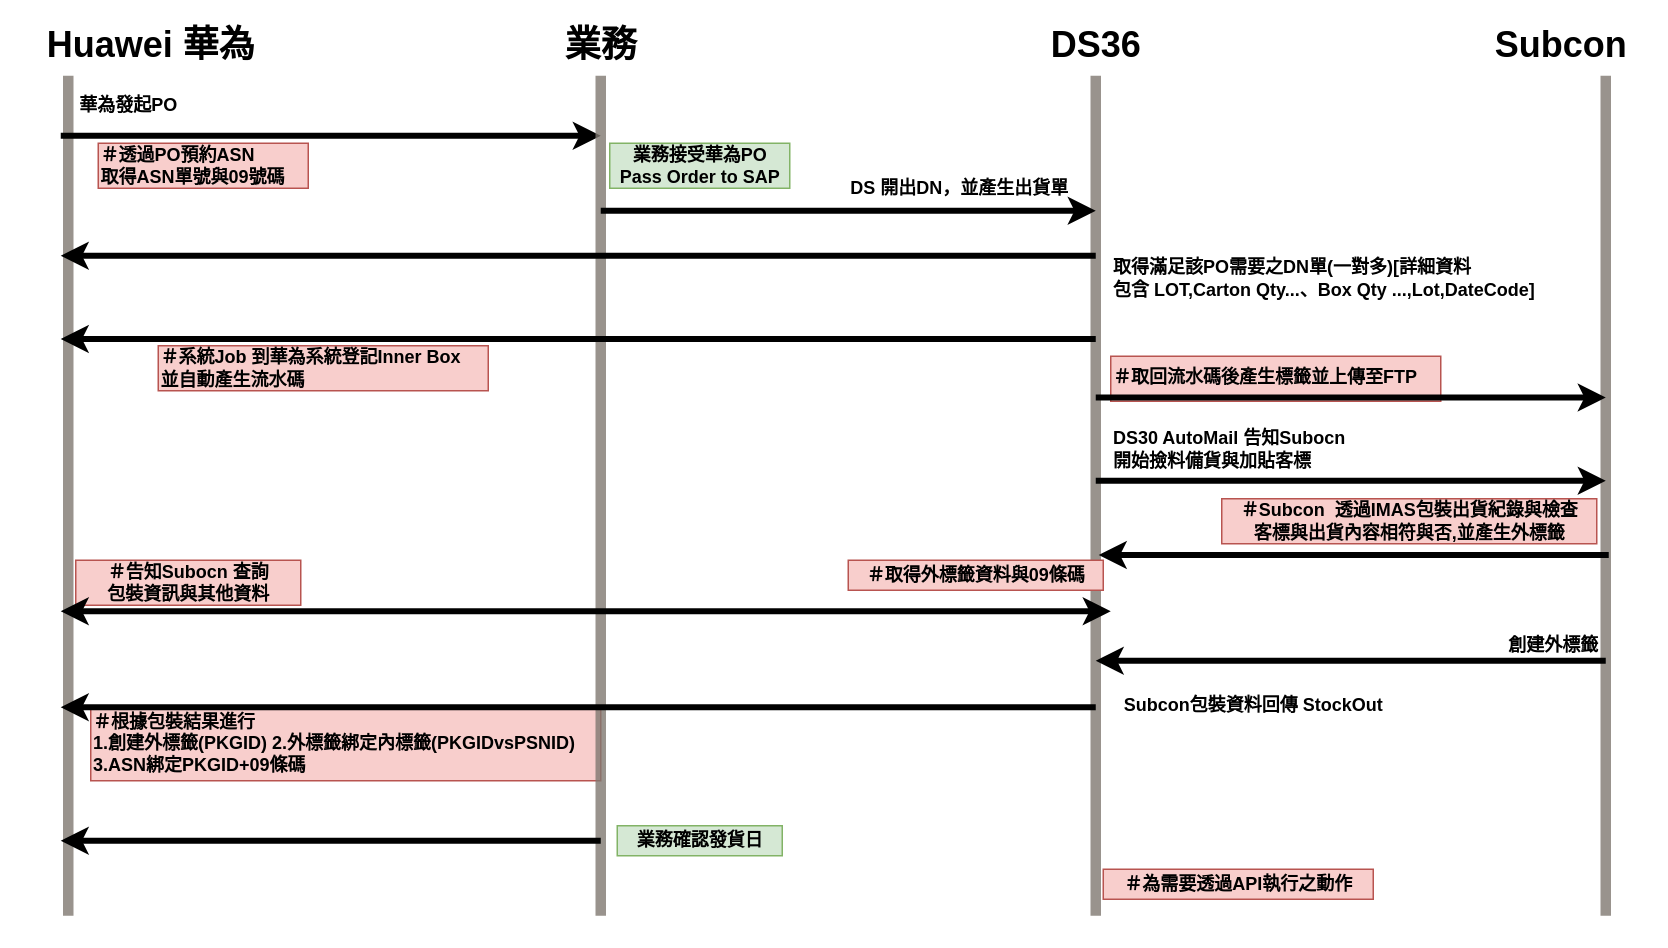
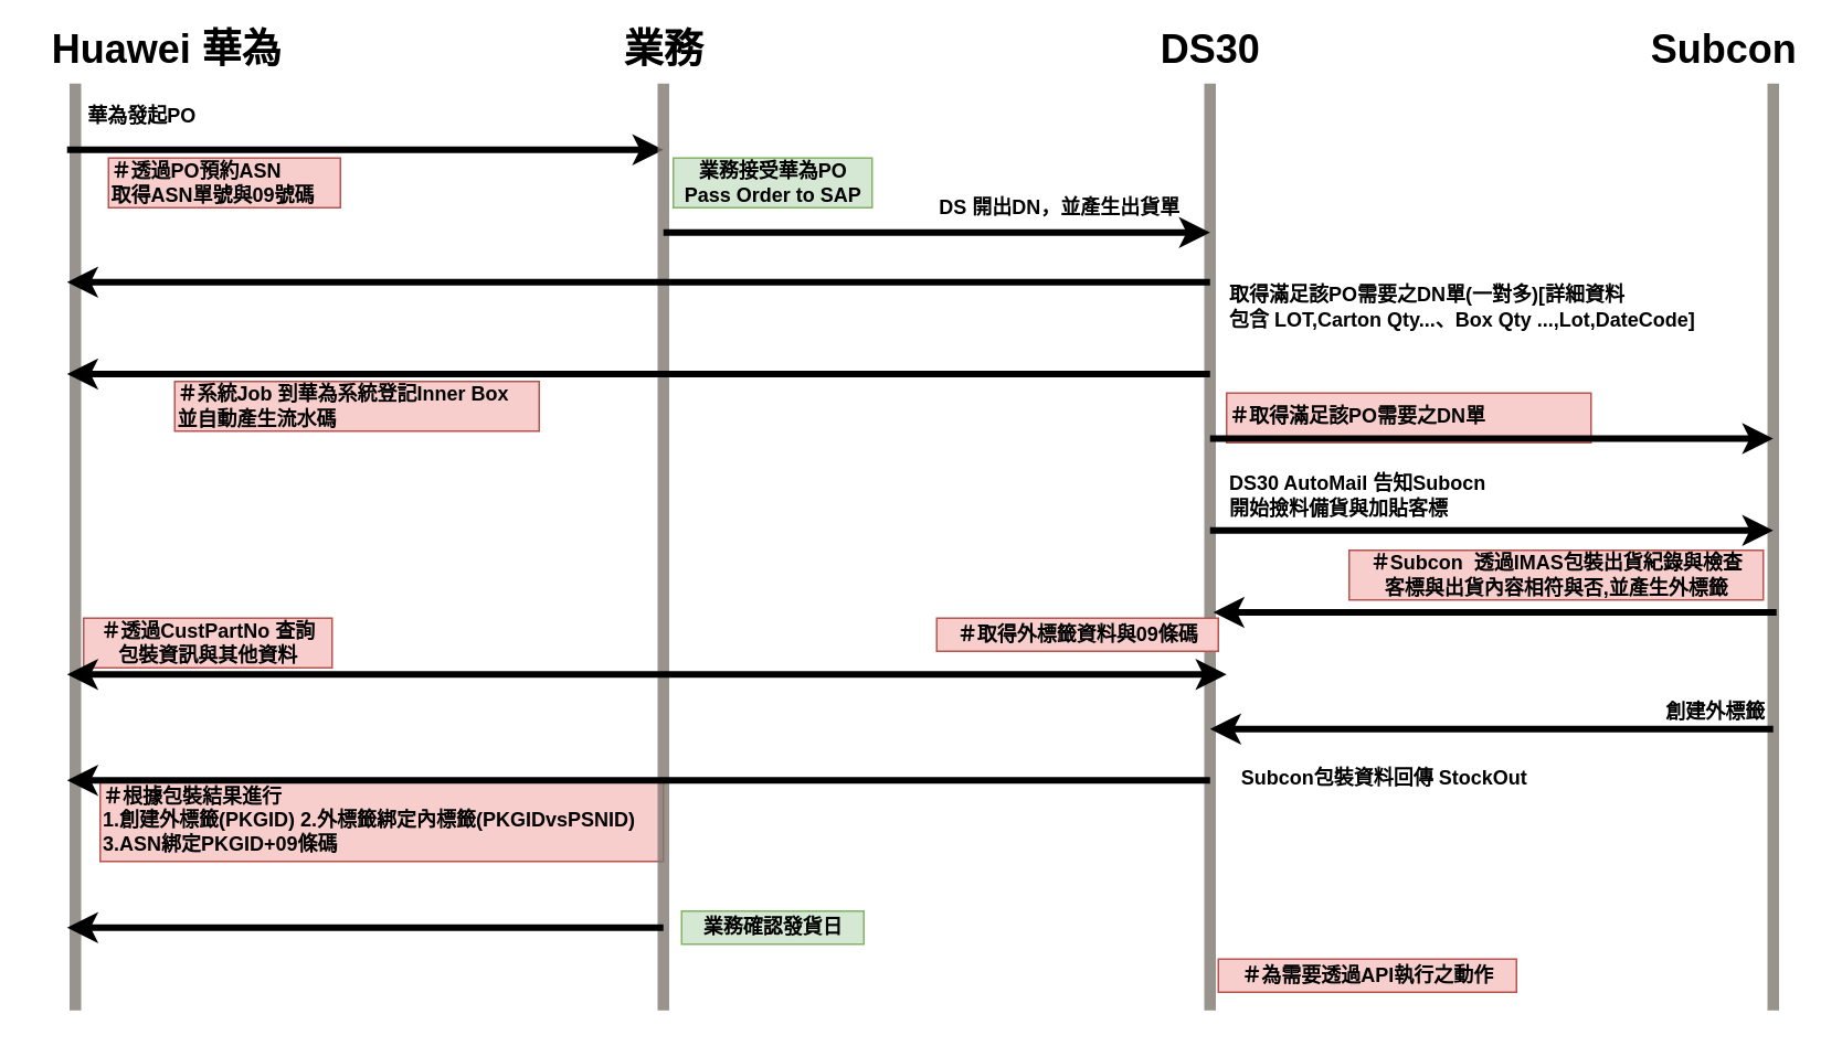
- <mxCell id="9" value="&lt;span style=&quot;font-size: 24px&quot;&gt;DS36&lt;/span&gt;" style="text;html=1;align=center;verticalAlign=middle;resizable=0;points=[];;autosize=1;fontStyle=1" parent="1" vertex="1"><mxGeometry x="695" y="20" width="70" height="20" as="geometry" /></mxCell>
+ <mxCell id="9" value="&lt;span style=&quot;font-size: 24px&quot;&gt;DS30&lt;/span&gt;" style="text;html=1;align=center;verticalAlign=middle;resizable=0;points=[];;autosize=1;fontStyle=1" parent="1" vertex="1"><mxGeometry x="695" y="20" width="70" height="20" as="geometry" /></mxCell>
- <mxCell id="35" value="&lt;span style=&quot;font-weight: 700&quot;&gt;＃&lt;/span&gt;&lt;b&gt;取回流水碼後產生標籤並上傳至FTP&lt;/b&gt;" style="text;html=1;fillColor=#f8cecc;strokeColor=#b85450;" vertex="1" parent="1"><mxGeometry x="740" y="237" width="220" height="30" as="geometry" /></mxCell>
+ <mxCell id="35" value="&lt;span style=&quot;font-weight: 700&quot;&gt;＃&lt;/span&gt;&lt;b&gt;取得滿足該PO需要之DN單&lt;/b&gt;" style="text;html=1;fillColor=#f8cecc;strokeColor=#b85450;" vertex="1" parent="1"><mxGeometry x="740" y="237" width="220" height="30" as="geometry" /></mxCell>
- <mxCell id="26" value="＃告知Subocn 查詢&lt;br&gt;包裝資訊與其他資料" style="text;html=1;align=center;verticalAlign=middle;resizable=0;points=[];;autosize=1;fontStyle=1;fillColor=#f8cecc;strokeColor=#b85450;" parent="1" vertex="1"><mxGeometry x="50" y="373" width="150" height="30" as="geometry" /></mxCell>
+ <mxCell id="26" value="＃透過CustPartNo 查詢&lt;br&gt;包裝資訊與其他資料" style="text;html=1;align=center;verticalAlign=middle;resizable=0;points=[];;autosize=1;fontStyle=1;fillColor=#f8cecc;strokeColor=#b85450;" parent="1" vertex="1"><mxGeometry x="50" y="373" width="150" height="30" as="geometry" /></mxCell>
